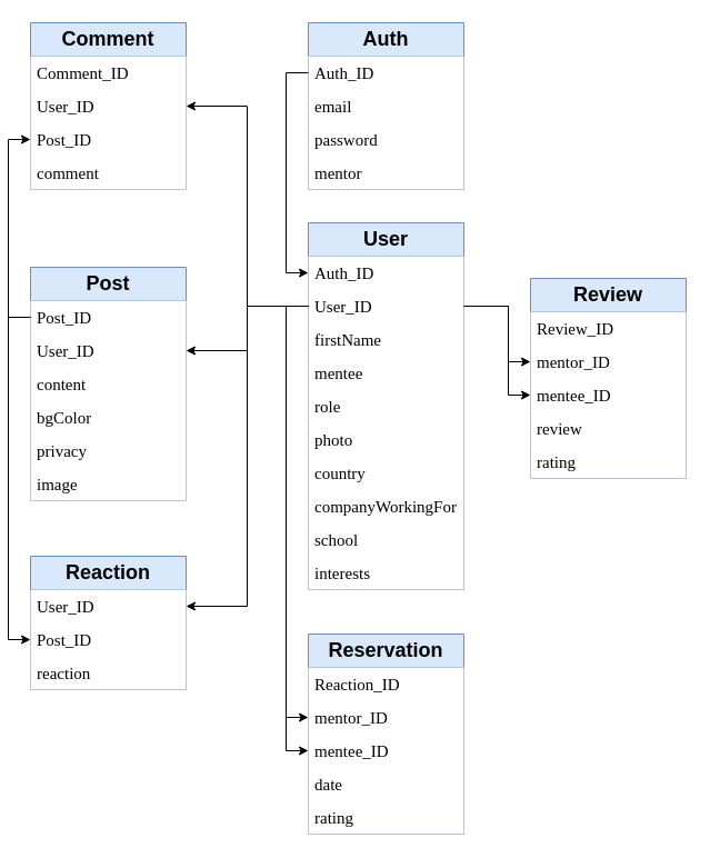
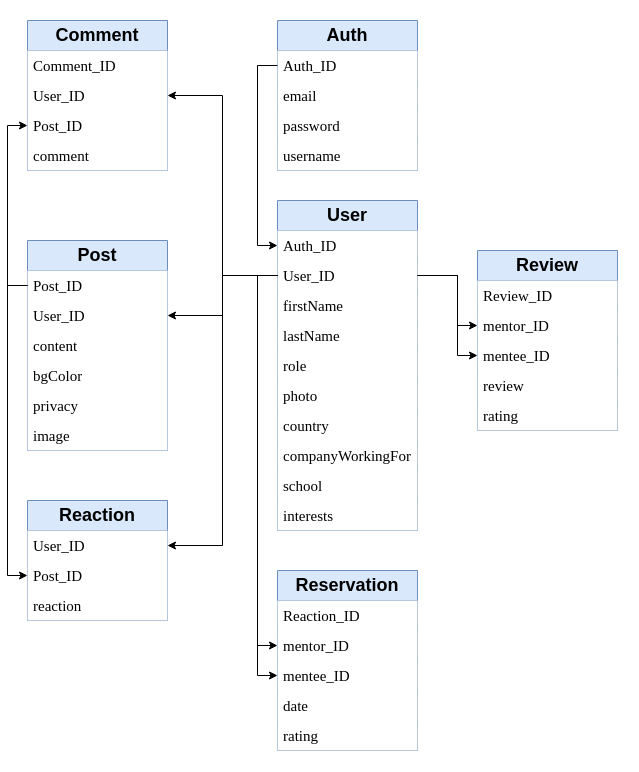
- <mxCell id="17" value="mentor" style="text;strokeColor=none;fillColor=default;align=left;verticalAlign=middle;spacingLeft=4;spacingRight=4;overflow=hidden;points=[[0,0.5],[1,0.5]];portConstraint=eastwest;rotatable=0;whiteSpace=wrap;html=1;fontStyle=0;fontSize=15;fontFamily=Times New Roman;" vertex="1" parent="13"><mxGeometry y="120" width="140" height="30" as="geometry" /></mxCell>
+ <mxCell id="17" value="username" style="text;strokeColor=none;fillColor=default;align=left;verticalAlign=middle;spacingLeft=4;spacingRight=4;overflow=hidden;points=[[0,0.5],[1,0.5]];portConstraint=eastwest;rotatable=0;whiteSpace=wrap;html=1;fontStyle=0;fontSize=15;fontFamily=Times New Roman;" vertex="1" parent="13"><mxGeometry y="120" width="140" height="30" as="geometry" /></mxCell>
- <mxCell id="6" value="mentee" style="text;strokeColor=none;fillColor=default;align=left;verticalAlign=middle;spacingLeft=4;spacingRight=4;overflow=hidden;points=[[0,0.5],[1,0.5]];portConstraint=eastwest;rotatable=0;whiteSpace=wrap;html=1;fontStyle=0;fontSize=15;fontFamily=Times New Roman;" vertex="1" parent="2"><mxGeometry y="120" width="140" height="30" as="geometry" /></mxCell>
+ <mxCell id="6" value="lastName" style="text;strokeColor=none;fillColor=default;align=left;verticalAlign=middle;spacingLeft=4;spacingRight=4;overflow=hidden;points=[[0,0.5],[1,0.5]];portConstraint=eastwest;rotatable=0;whiteSpace=wrap;html=1;fontStyle=0;fontSize=15;fontFamily=Times New Roman;" vertex="1" parent="2"><mxGeometry y="120" width="140" height="30" as="geometry" /></mxCell>
